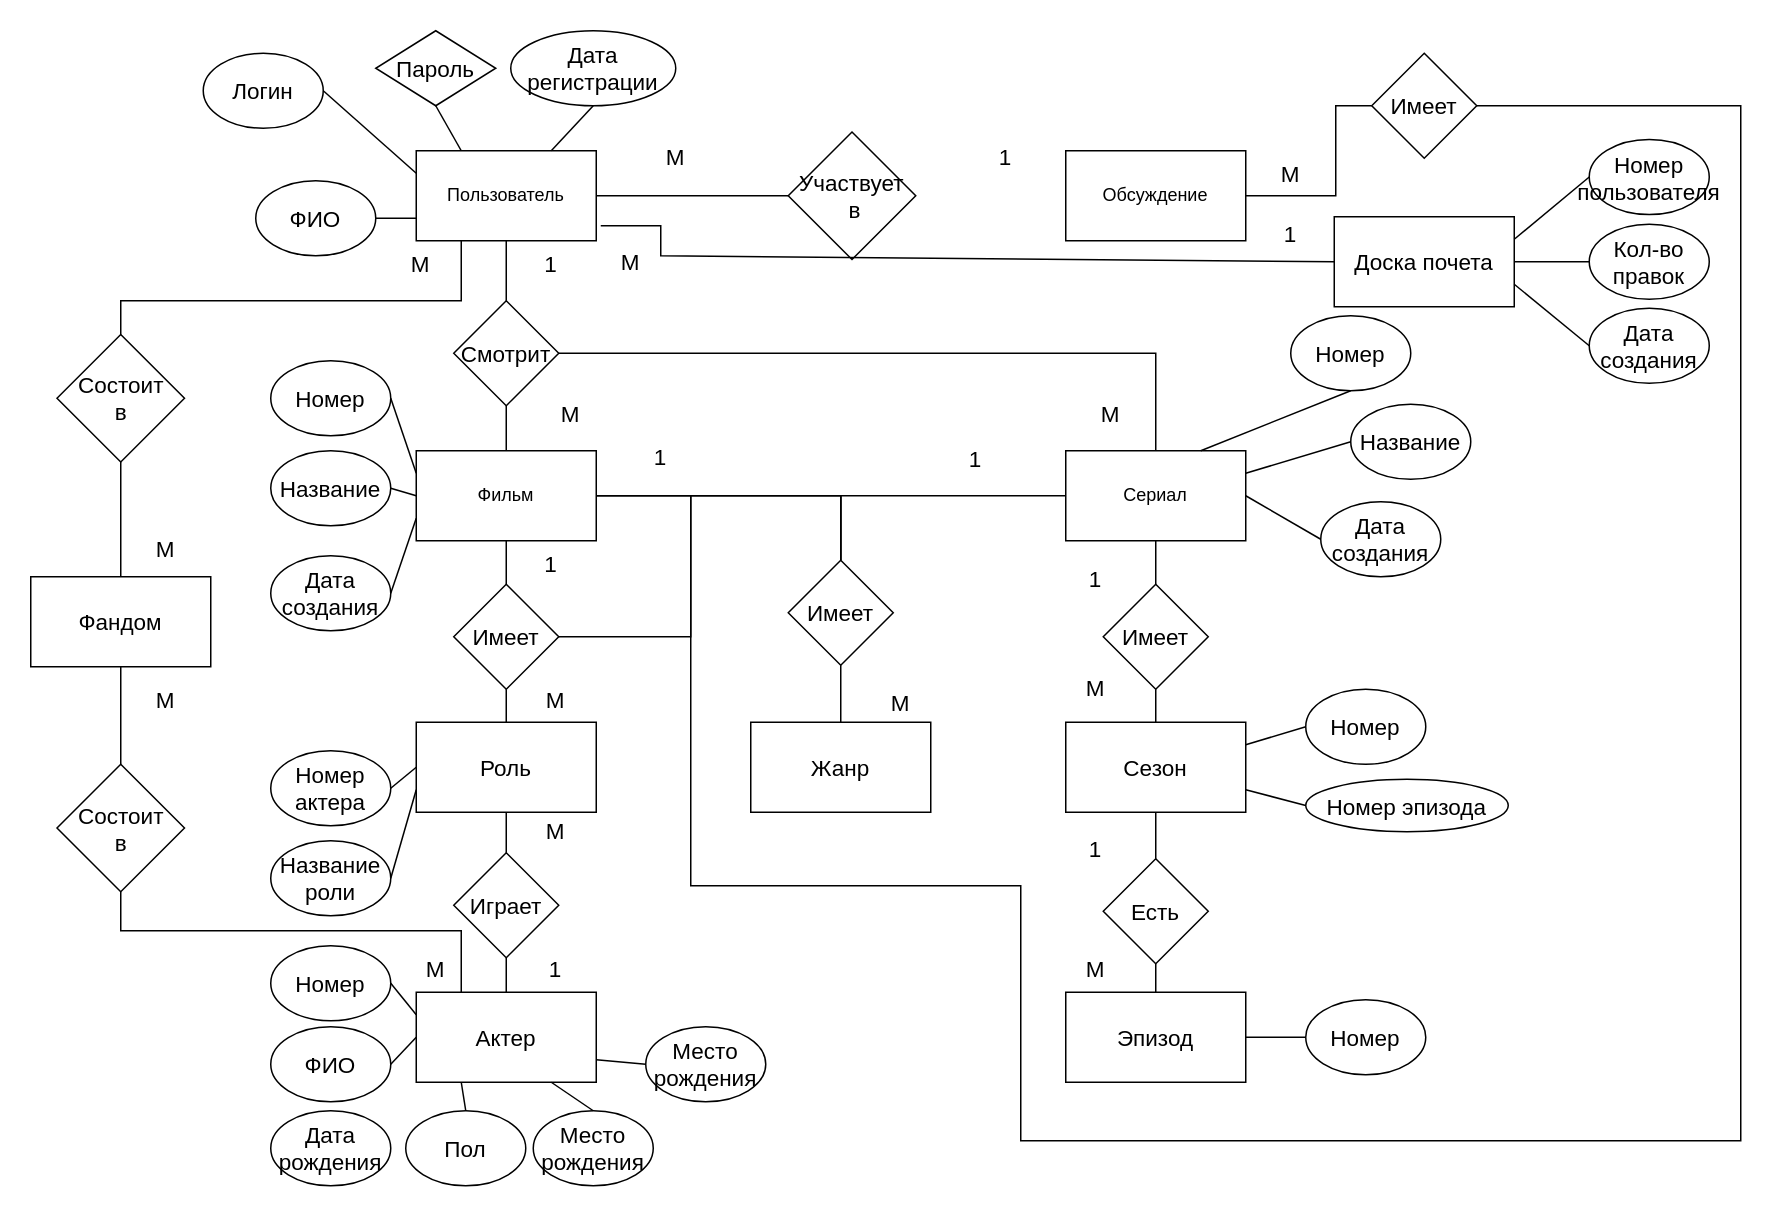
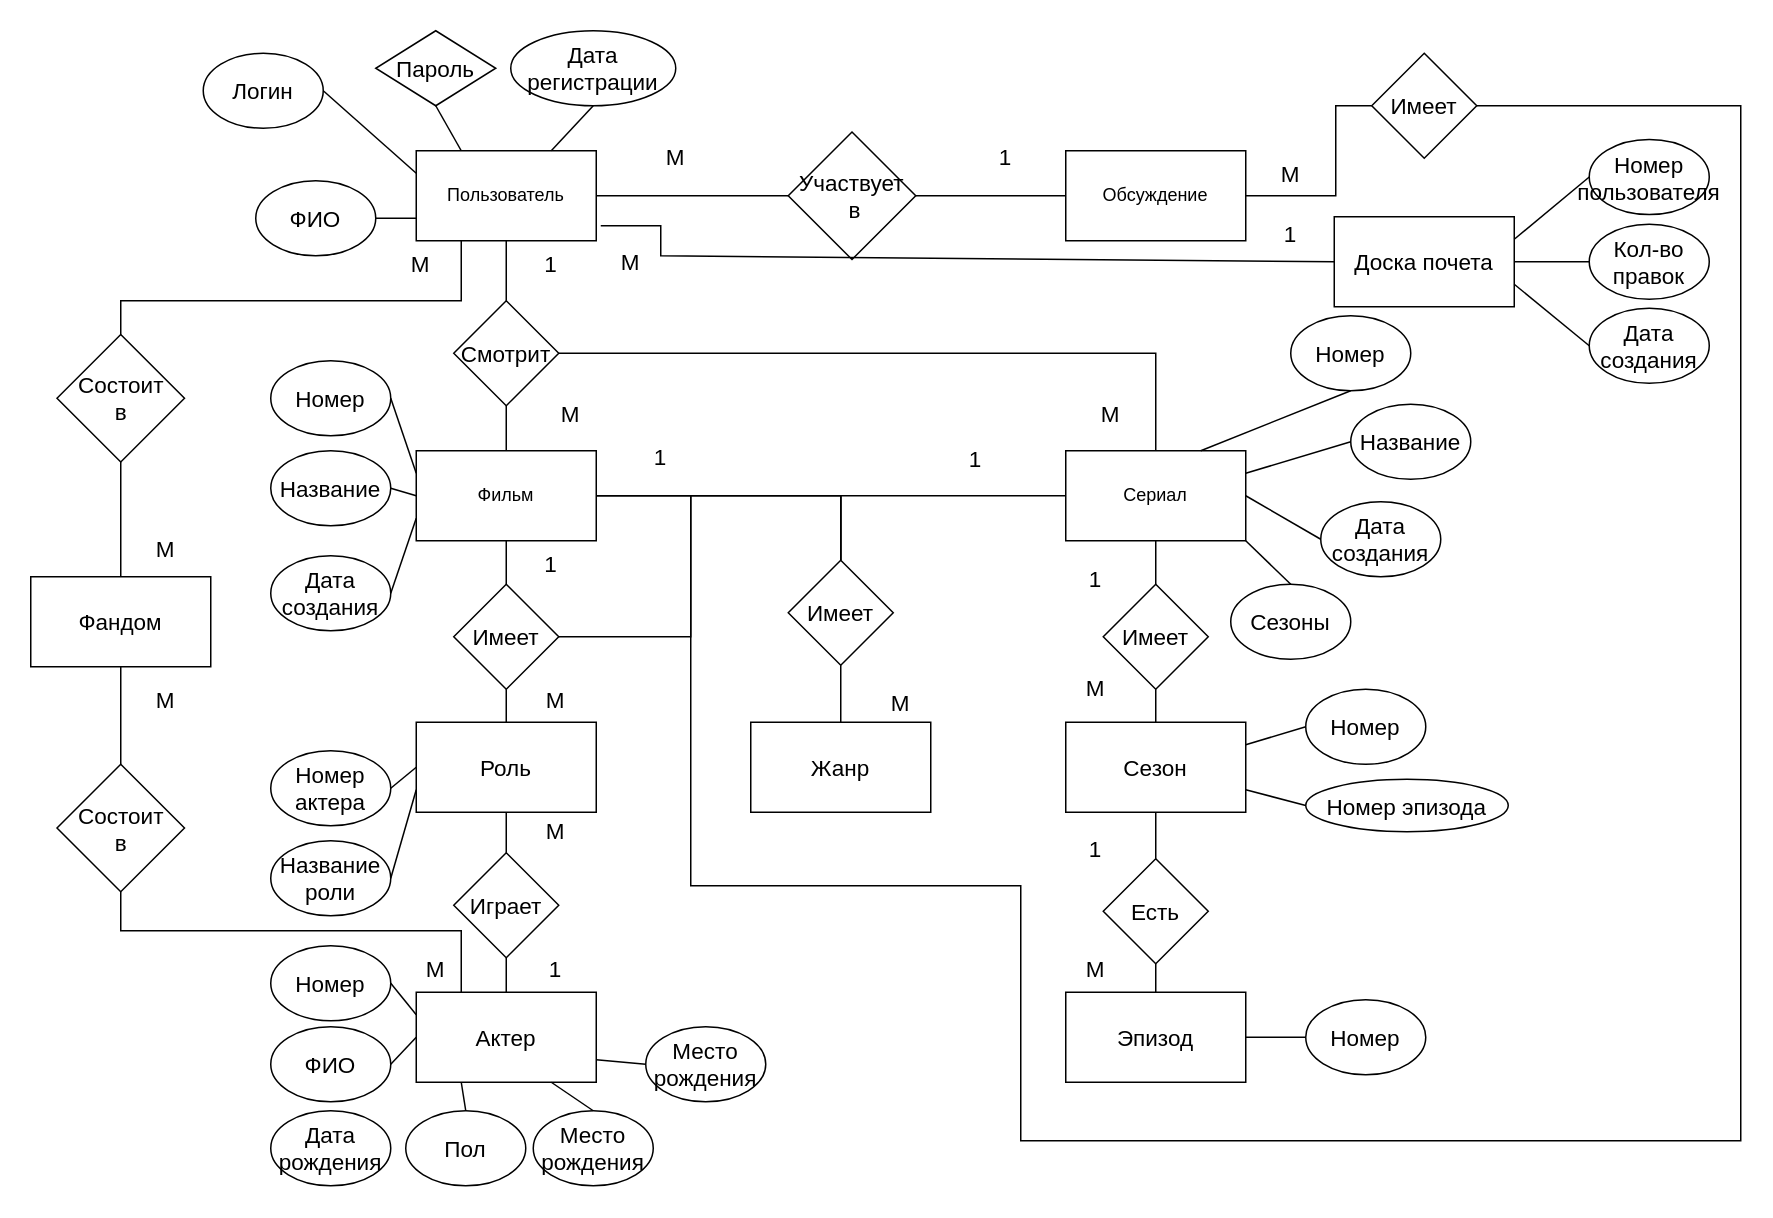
+ <mxCell id="63" value="" style="endArrow=none;html=1;rounded=0;fontSize=15;entryX=0;entryY=0.5;entryDx=0;entryDy=0;exitX=1;exitY=0.5;exitDx=0;exitDy=0;" edge="1" parent="1" source="61" target="3"><mxGeometry width="50" height="50" relative="1" as="geometry"><mxPoint x="600" y="230" as="sourcePoint" /><mxPoint x="650" y="180" as="targetPoint" /></mxGeometry></mxCell>
+ <mxCell id="80" value="" style="endArrow=none;html=1;rounded=0;fontSize=15;entryX=1;entryY=1;entryDx=0;entryDy=0;exitX=0.5;exitY=0;exitDx=0;exitDy=0;" edge="1" parent="1" source="79" target="5"><mxGeometry width="50" height="50" relative="1" as="geometry"><mxPoint x="650" y="430" as="sourcePoint" /><mxPoint x="700" y="380" as="targetPoint" /></mxGeometry></mxCell>
+ <mxCell id="79" value="&lt;span style=&quot;font-size: 15px;&quot;&gt;Сезоны&lt;/span&gt;" style="ellipse;whiteSpace=wrap;html=1;" vertex="1" parent="1"><mxGeometry x="820" y="389" width="80" height="50" as="geometry" /></mxCell>
